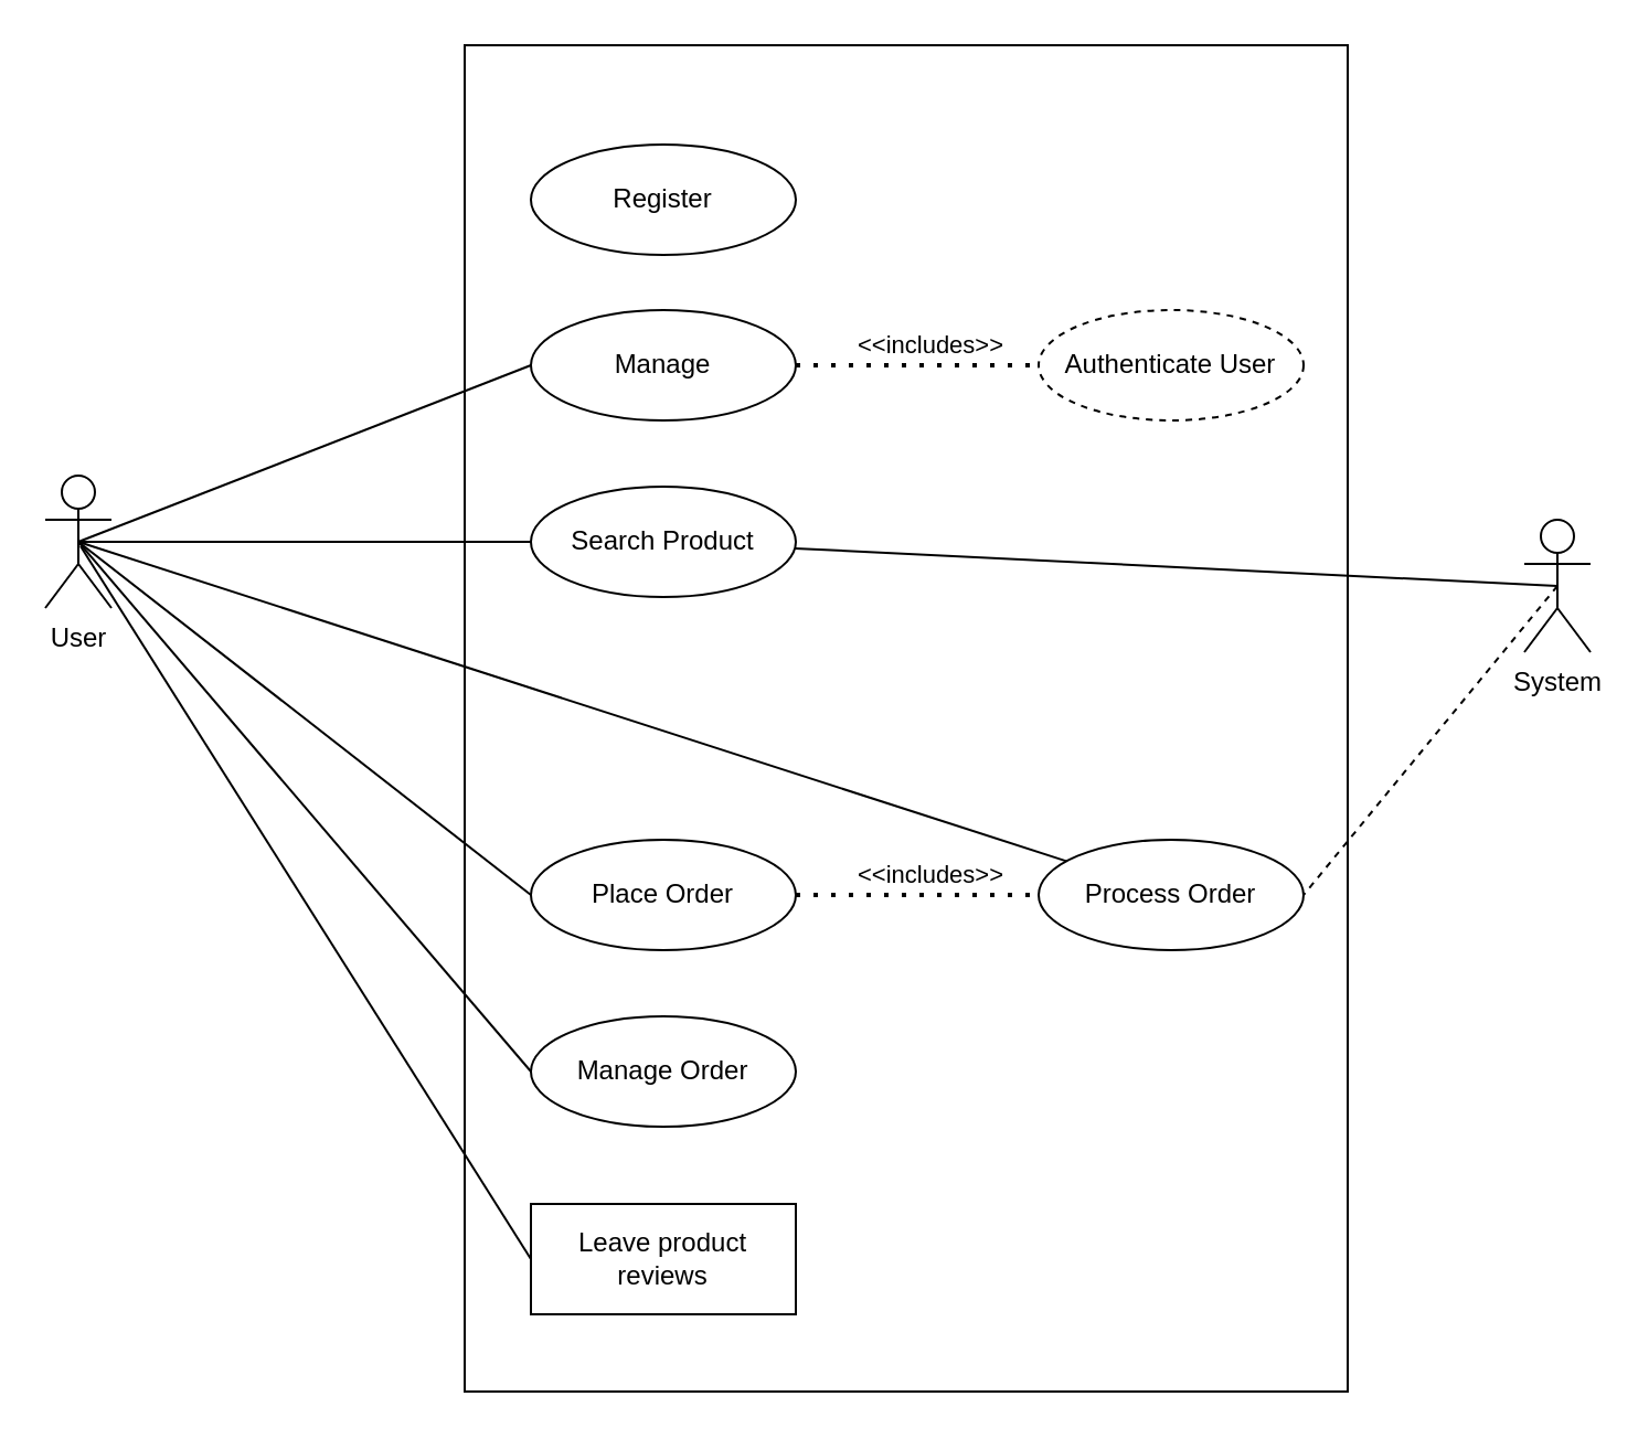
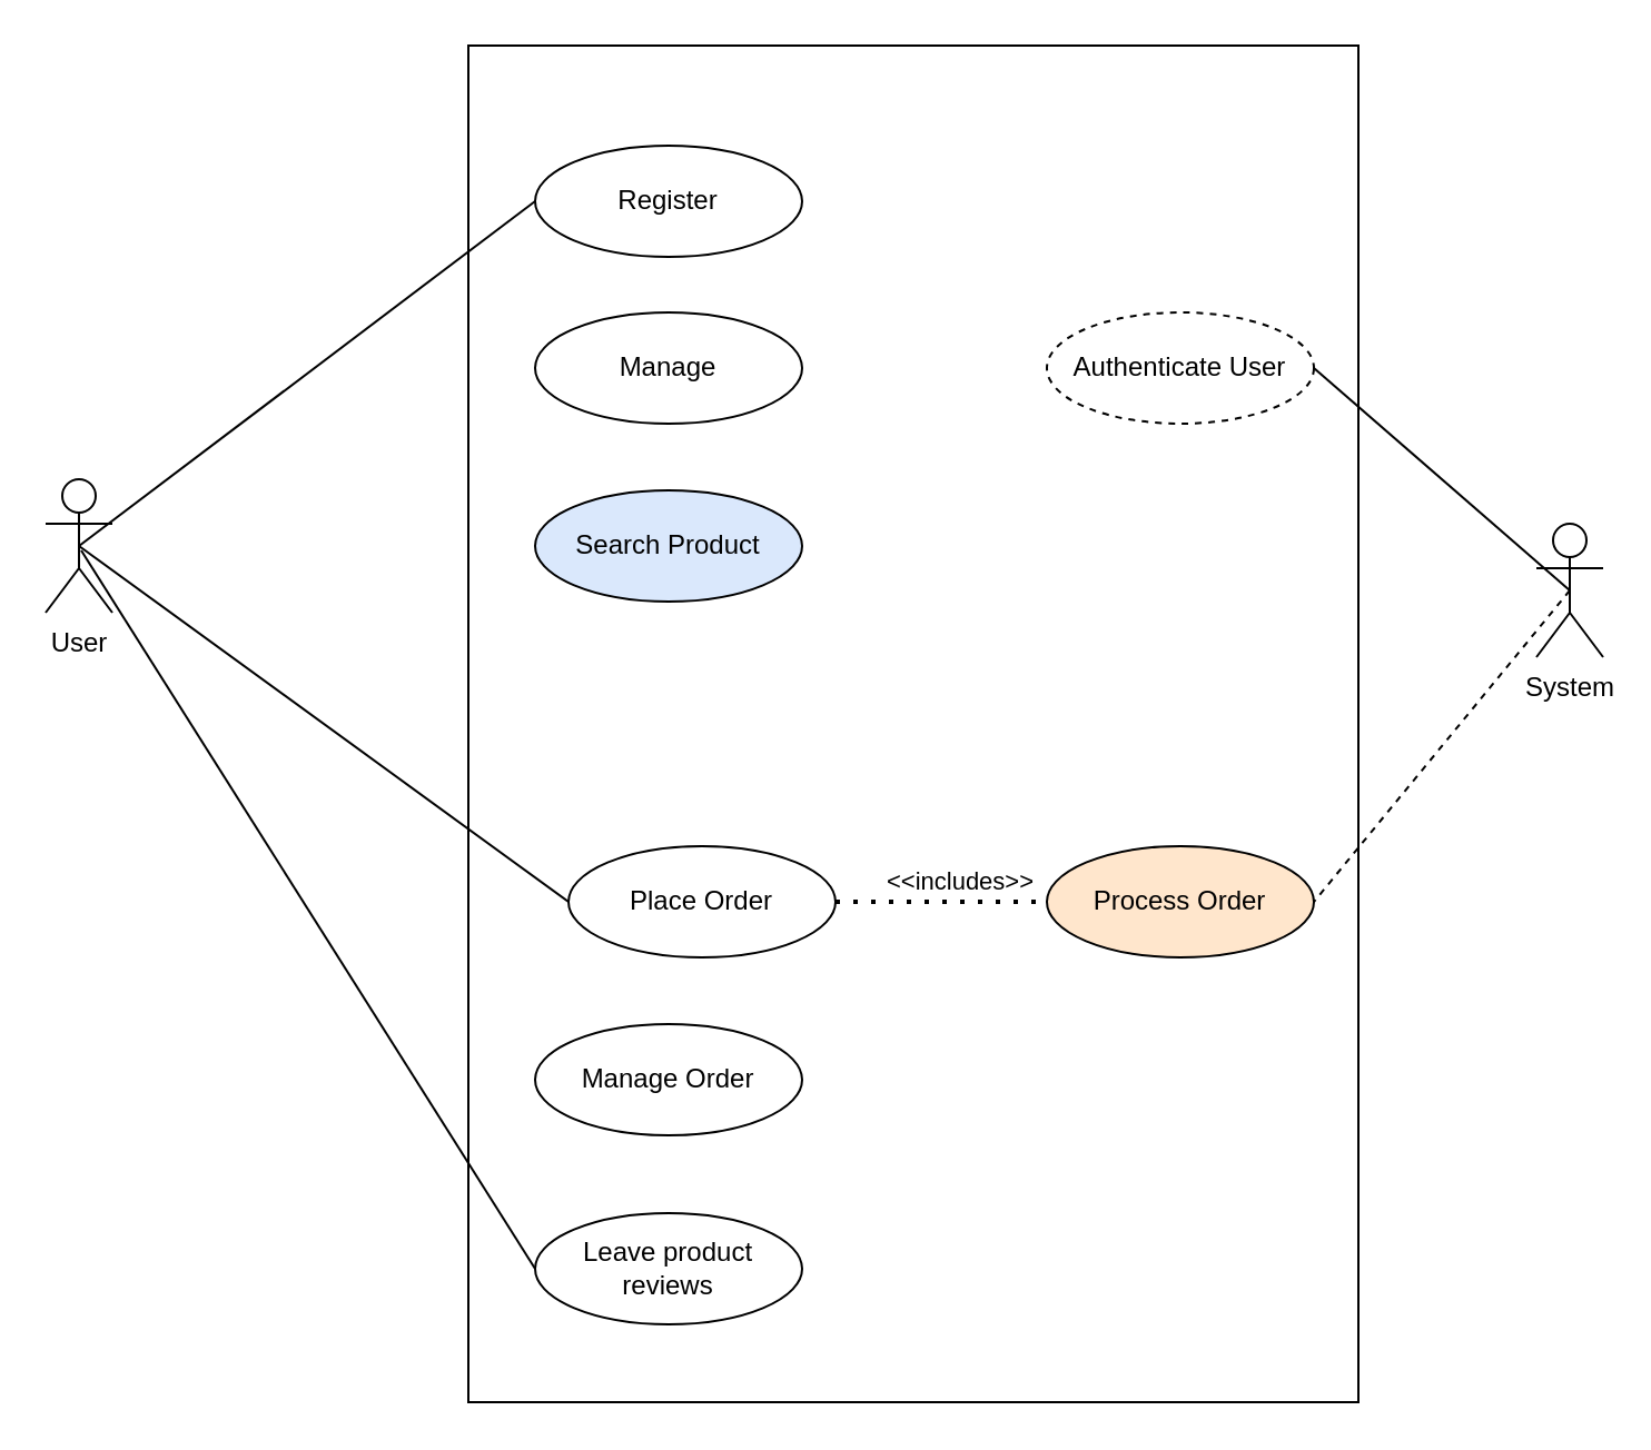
- <mxCell id="11" value="" style="endArrow=none;dashed=1;html=1;dashPattern=1 3;strokeWidth=2;rounded=0;exitX=1;exitY=0.5;exitDx=0;exitDy=0;entryX=0;entryY=0.5;entryDx=0;entryDy=0;" parent="1" source="4" target="9" edge="1"><mxGeometry width="50" height="50" relative="1" as="geometry"><mxPoint x="460" y="375" as="sourcePoint" /><mxPoint x="510" y="325" as="targetPoint" /></mxGeometry></mxCell>
- <mxCell id="12" value="&amp;lt;&amp;lt;includes&amp;gt;&amp;gt;" style="edgeLabel;html=1;align=center;verticalAlign=middle;resizable=0;points=[];" parent="11" vertex="1" connectable="0"><mxGeometry x="-0.291" y="1" relative="1" as="geometry"><mxPoint x="21" y="-9" as="offset" /></mxGeometry></mxCell>
- <mxCell id="16" value="" style="endArrow=none;html=1;rounded=0;entryX=0;entryY=0.5;entryDx=0;entryDy=0;exitX=0.5;exitY=0.5;exitDx=0;exitDy=0;exitPerimeter=0;" parent="1" source="2" target="4" edge="1"><mxGeometry width="50" height="50" relative="1" as="geometry"><mxPoint x="60" y="243" as="sourcePoint" /><mxPoint x="250" y="95" as="targetPoint" /></mxGeometry></mxCell>
- <mxCell id="17" value="" style="endArrow=none;html=1;rounded=0;entryX=0;entryY=0.5;entryDx=0;entryDy=0;exitX=0.5;exitY=0.5;exitDx=0;exitDy=0;exitPerimeter=0;" parent="1" source="2" target="5" edge="1"><mxGeometry width="50" height="50" relative="1" as="geometry"><mxPoint x="45" y="255" as="sourcePoint" /><mxPoint x="250" y="95" as="targetPoint" /></mxGeometry></mxCell>
- <mxCell id="5" value="Search Product" style="ellipse;whiteSpace=wrap;html=1;" parent="1" vertex="1"><mxGeometry x="240" y="220" width="120" height="50" as="geometry" /></mxCell>
+ <mxCell id="5" value="Search Product" style="ellipse;whiteSpace=wrap;html=1;fillColor=#dae8fc;" parent="1" vertex="1"><mxGeometry x="240" y="220" width="120" height="50" as="geometry" /></mxCell>
- <mxCell id="21" value="" style="endArrow=none;html=1;rounded=0;exitX=0.5;exitY=0.5;exitDx=0;exitDy=0;exitPerimeter=0;" parent="1" source="8" target="5" edge="1"><mxGeometry width="50" height="50" relative="1" as="geometry"><mxPoint x="655" y="280" as="sourcePoint" /><mxPoint x="600" y="415" as="targetPoint" /></mxGeometry></mxCell>
+ <mxCell id="21" value="" style="endArrow=none;html=1;rounded=0;entryX=1;entryY=0.5;entryDx=0;entryDy=0;exitX=0.5;exitY=0.5;exitDx=0;exitDy=0;exitPerimeter=0;" parent="1" source="8" target="9" edge="1"><mxGeometry width="50" height="50" relative="1" as="geometry"><mxPoint x="655" y="280" as="sourcePoint" /><mxPoint x="600" y="415" as="targetPoint" /></mxGeometry></mxCell>
- <mxCell id="15" value="" style="endArrow=none;html=1;rounded=0;exitX=0.5;exitY=0.5;exitDx=0;exitDy=0;exitPerimeter=0;" parent="1" source="2" target="10" edge="1"><mxGeometry width="50" height="50" relative="1" as="geometry"><mxPoint x="460" y="375" as="sourcePoint" /><mxPoint x="510" y="325" as="targetPoint" /></mxGeometry></mxCell>
+ <mxCell id="15" value="" style="endArrow=none;html=1;rounded=0;entryX=0;entryY=0.5;entryDx=0;entryDy=0;exitX=0.5;exitY=0.5;exitDx=0;exitDy=0;exitPerimeter=0;" parent="1" source="2" target="3" edge="1"><mxGeometry width="50" height="50" relative="1" as="geometry"><mxPoint x="460" y="375" as="sourcePoint" /><mxPoint x="510" y="325" as="targetPoint" /></mxGeometry></mxCell>
- <mxCell id="19" value="" style="endArrow=none;html=1;rounded=0;entryX=0;entryY=0.5;entryDx=0;entryDy=0;exitX=0.5;exitY=0.5;exitDx=0;exitDy=0;exitPerimeter=0;" parent="1" source="2" target="7" edge="1"><mxGeometry width="50" height="50" relative="1" as="geometry"><mxPoint x="45" y="255" as="sourcePoint" /><mxPoint x="250" y="415" as="targetPoint" /></mxGeometry></mxCell>
- <mxCell id="6" value="Place Order" style="ellipse;whiteSpace=wrap;html=1;" parent="1" vertex="1"><mxGeometry x="240" y="380" width="120" height="50" as="geometry" /></mxCell>
+ <mxCell id="6" value="Place Order" style="ellipse;whiteSpace=wrap;html=1;" parent="1" vertex="1"><mxGeometry x="255" y="380" width="120" height="50" as="geometry" /></mxCell>
- <mxCell id="10" value="Process Order" style="ellipse;whiteSpace=wrap;html=1;" parent="1" vertex="1"><mxGeometry x="470" y="380" width="120" height="50" as="geometry" /></mxCell>
+ <mxCell id="10" value="Process Order" style="ellipse;whiteSpace=wrap;html=1;fillColor=#ffe6cc;" parent="1" vertex="1"><mxGeometry x="470" y="380" width="120" height="50" as="geometry" /></mxCell>
- <mxCell id="22" value="Leave product reviews" style="whiteSpace=wrap;html=1;rounded=0;" vertex="1" parent="1"><mxGeometry x="240" y="545" width="120" height="50" as="geometry" /></mxCell>
+ <mxCell id="22" value="Leave product reviews" style="ellipse;whiteSpace=wrap;html=1;" vertex="1" parent="1"><mxGeometry x="240" y="545" width="120" height="50" as="geometry" /></mxCell>
